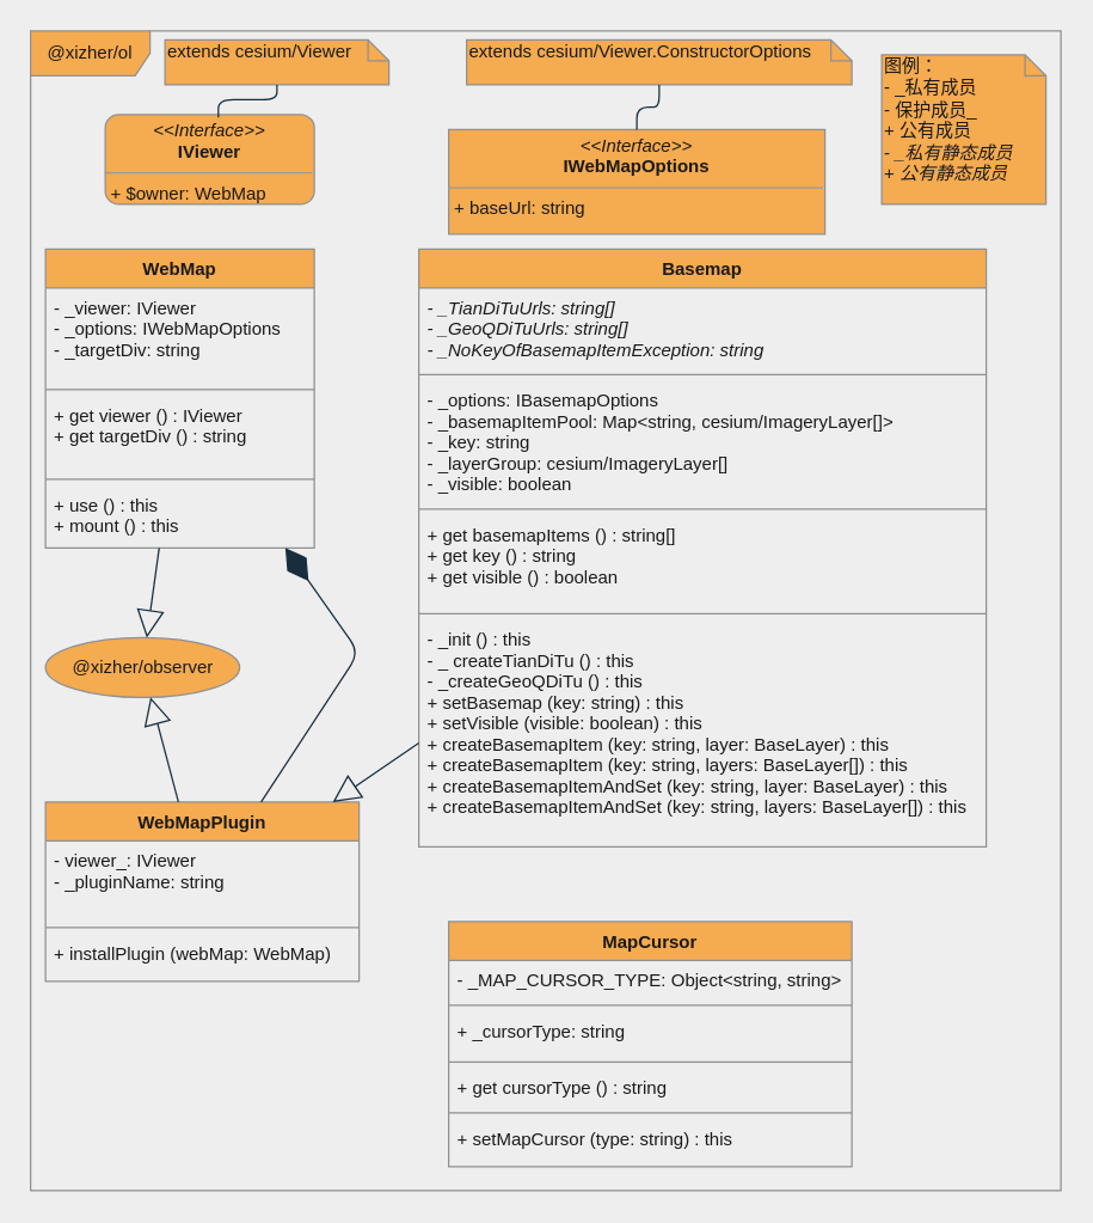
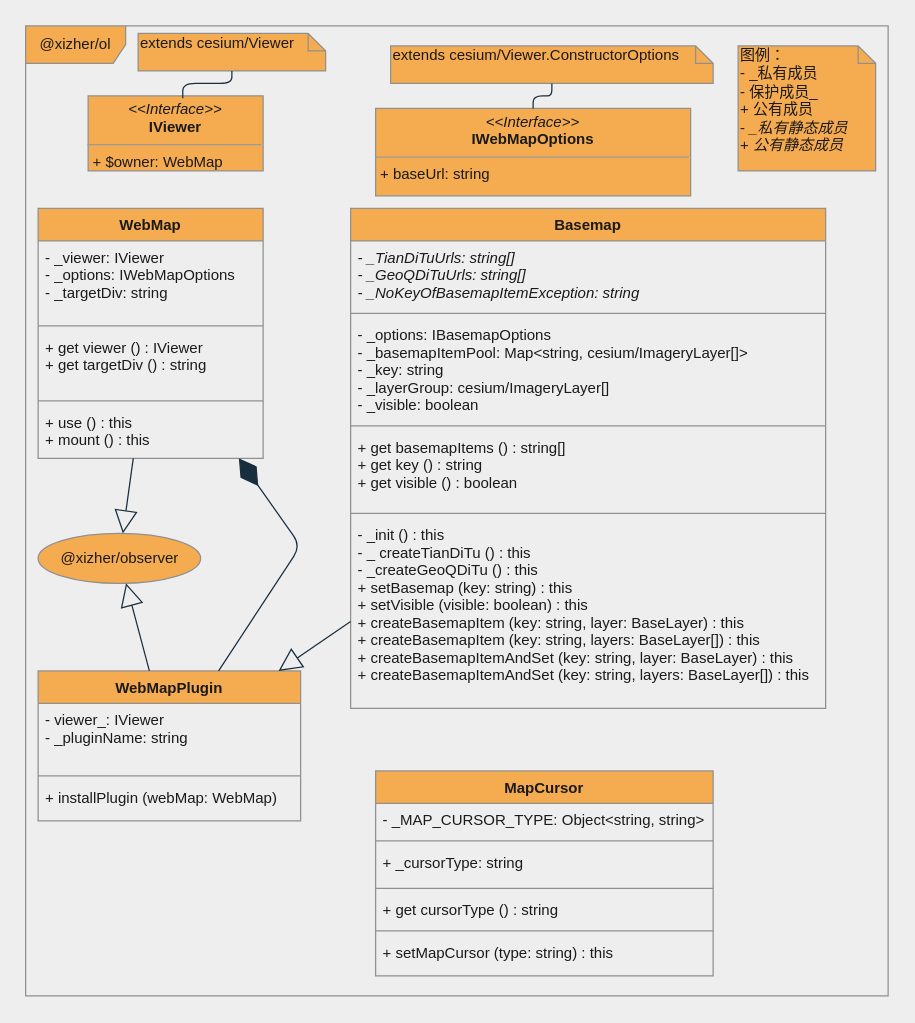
- <mxCell id="41" value="extends cesium/Viewer.ConstructorOptions" style="shape=note;whiteSpace=wrap;html=1;size=14;verticalAlign=top;align=left;spacingTop=-6;fillColor=#F5AB50;strokeColor=#909090;fontColor=#1A1A1A;" vertex="1" parent="1"><mxGeometry x="312" y="26" width="258" height="30" as="geometry" /></mxCell>
+ <mxCell id="41" value="extends cesium/Viewer.ConstructorOptions" style="shape=note;whiteSpace=wrap;html=1;size=14;verticalAlign=top;align=left;spacingTop=-6;fillColor=#F5AB50;strokeColor=#909090;fontColor=#1A1A1A;" vertex="1" parent="1"><mxGeometry x="312" y="36" width="258" height="30" as="geometry" /></mxCell>
- <mxCell id="4" value="&lt;p style=&quot;margin: 0px ; margin-top: 4px ; text-align: center&quot;&gt;&lt;i&gt;&amp;lt;&amp;lt;Interface&amp;gt;&amp;gt;&lt;/i&gt;&lt;br&gt;&lt;b&gt;IViewer&lt;/b&gt;&lt;/p&gt;&lt;hr size=&quot;1&quot;&gt;&lt;p style=&quot;margin: 0px ; margin-left: 4px&quot;&gt;+ $owner: WebMap&lt;/p&gt;&lt;p style=&quot;margin: 0px ; margin-left: 4px&quot;&gt;&lt;br&gt;&lt;/p&gt;" style="verticalAlign=top;align=left;overflow=fill;fontSize=12;fontFamily=Helvetica;html=1;fillColor=#F5AB50;strokeColor=#909090;fontColor=#1A1A1A;rounded=1;" parent="1" vertex="1"><mxGeometry x="70" y="76" width="140" height="60" as="geometry" /></mxCell>
+ <mxCell id="4" value="&lt;p style=&quot;margin: 0px ; margin-top: 4px ; text-align: center&quot;&gt;&lt;i&gt;&amp;lt;&amp;lt;Interface&amp;gt;&amp;gt;&lt;/i&gt;&lt;br&gt;&lt;b&gt;IViewer&lt;/b&gt;&lt;/p&gt;&lt;hr size=&quot;1&quot;&gt;&lt;p style=&quot;margin: 0px ; margin-left: 4px&quot;&gt;+ $owner: WebMap&lt;/p&gt;&lt;p style=&quot;margin: 0px ; margin-left: 4px&quot;&gt;&lt;br&gt;&lt;/p&gt;" style="verticalAlign=top;align=left;overflow=fill;fontSize=12;fontFamily=Helvetica;html=1;fillColor=#F5AB50;strokeColor=#909090;fontColor=#1A1A1A;" parent="1" vertex="1"><mxGeometry x="70" y="76" width="140" height="60" as="geometry" /></mxCell>
